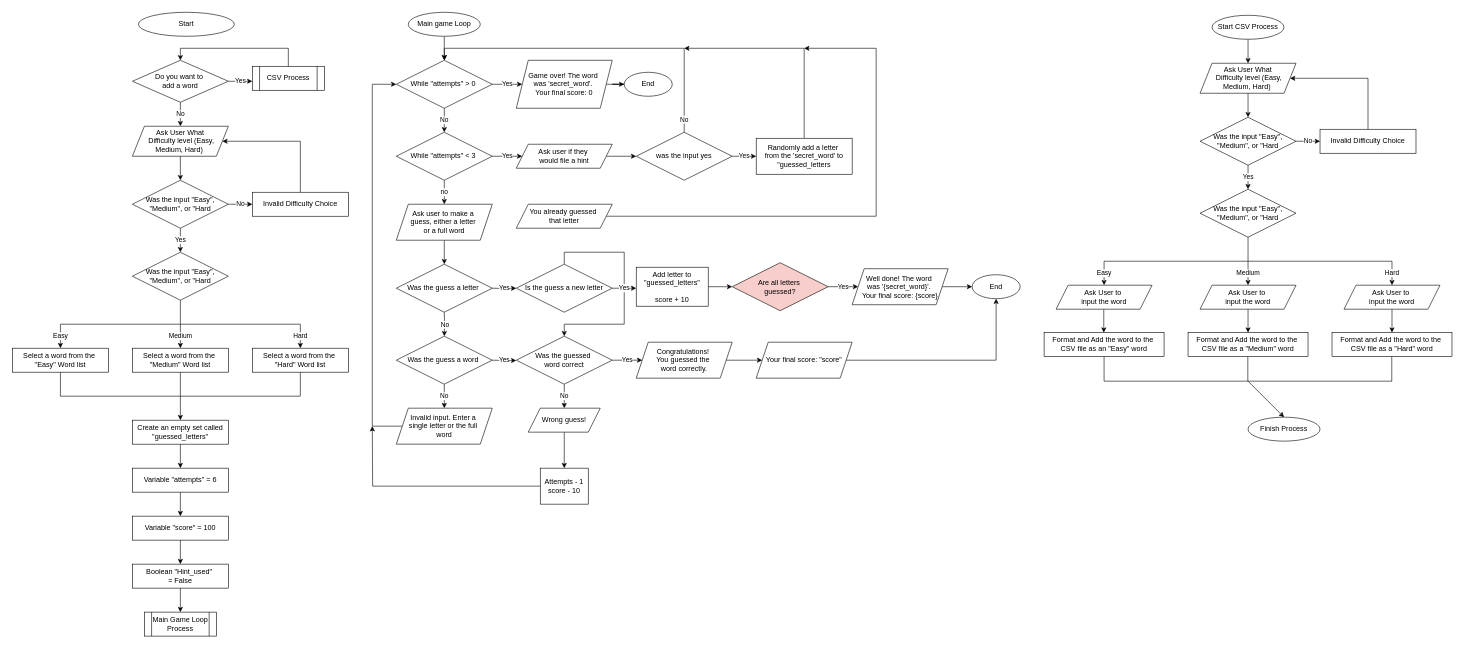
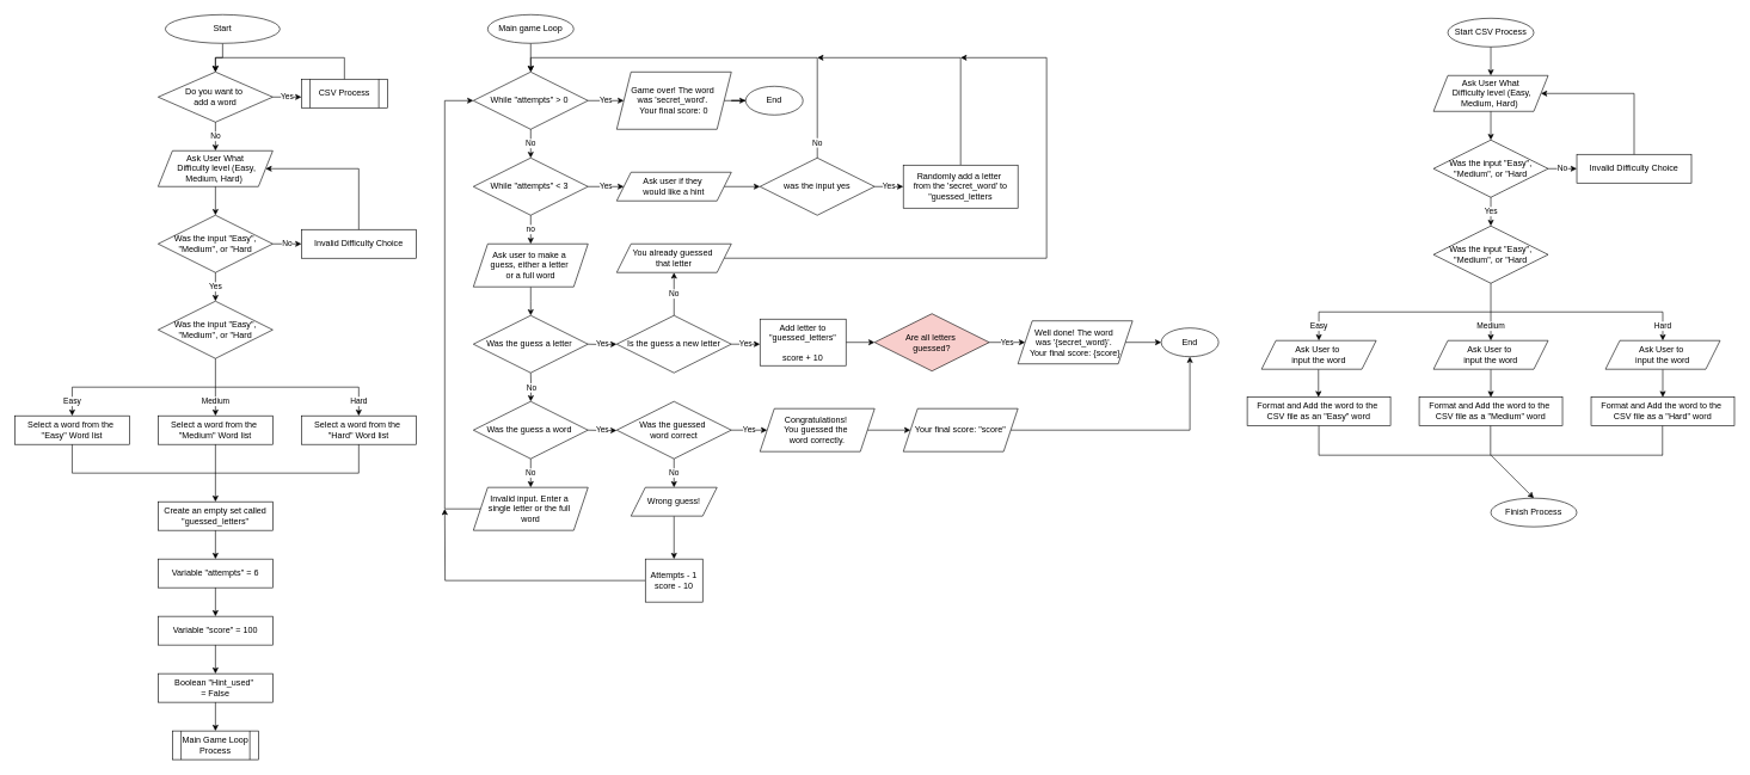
+ <mxCell id="2" value="" style="edgeStyle=orthogonalEdgeStyle;rounded=0;orthogonalLoop=1;jettySize=auto;html=1;" parent="1" source="3" target="4" edge="1"><mxGeometry relative="1" as="geometry" /></mxCell>
- <mxCell id="80" value="Ask user if they&amp;nbsp;&lt;div&gt;would&amp;nbsp;&lt;span style=&quot;background-color: transparent; color: light-dark(rgb(0, 0, 0), rgb(255, 255, 255));&quot;&gt;file a hint&lt;/span&gt;&lt;/div&gt;" style="shape=parallelogram;perimeter=parallelogramPerimeter;whiteSpace=wrap;html=1;fixedSize=1;" parent="1" vertex="1"><mxGeometry x="860" y="240" width="160" height="40" as="geometry" /></mxCell>
+ <mxCell id="80" value="Ask user if they&amp;nbsp;&lt;div&gt;would&amp;nbsp;&lt;span style=&quot;background-color: transparent; color: light-dark(rgb(0, 0, 0), rgb(255, 255, 255));&quot;&gt;like a hint&lt;/span&gt;&lt;/div&gt;" style="shape=parallelogram;perimeter=parallelogramPerimeter;whiteSpace=wrap;html=1;fixedSize=1;" parent="1" vertex="1"><mxGeometry x="860" y="240" width="160" height="40" as="geometry" /></mxCell>
- <mxCell id="72" value="No" style="edgeStyle=orthogonalEdgeStyle;rounded=0;orthogonalLoop=1;jettySize=auto;html=1;exitX=0.5;exitY=0;exitDx=0;exitDy=0;" parent="1" source="73" target="84" edge="1"><mxGeometry relative="1" as="geometry"><mxPoint x="940" y="400" as="targetPoint" /></mxGeometry></mxCell>
+ <mxCell id="72" value="No" style="edgeStyle=orthogonalEdgeStyle;rounded=0;orthogonalLoop=1;jettySize=auto;html=1;exitX=0.5;exitY=0;exitDx=0;exitDy=0;entryX=0.5;entryY=1;entryDx=0;entryDy=0;" parent="1" source="73" target="101" edge="1"><mxGeometry relative="1" as="geometry"><mxPoint x="940" y="400" as="targetPoint" /></mxGeometry></mxCell>
